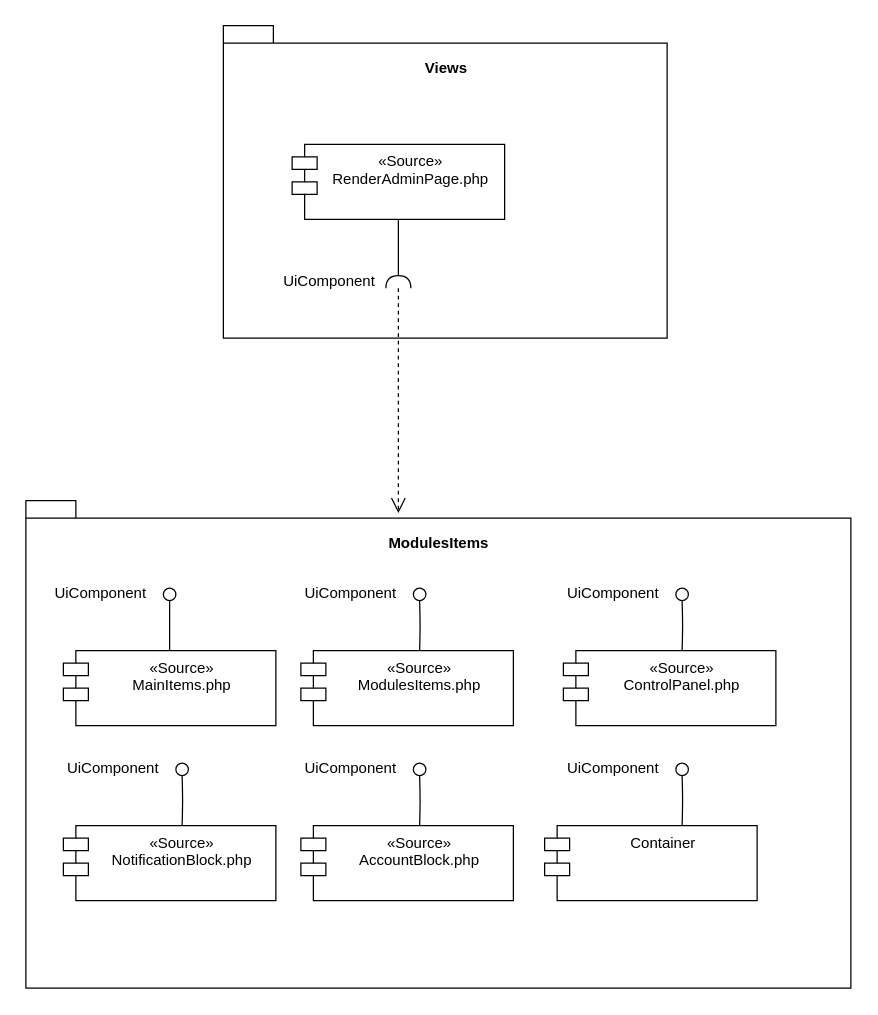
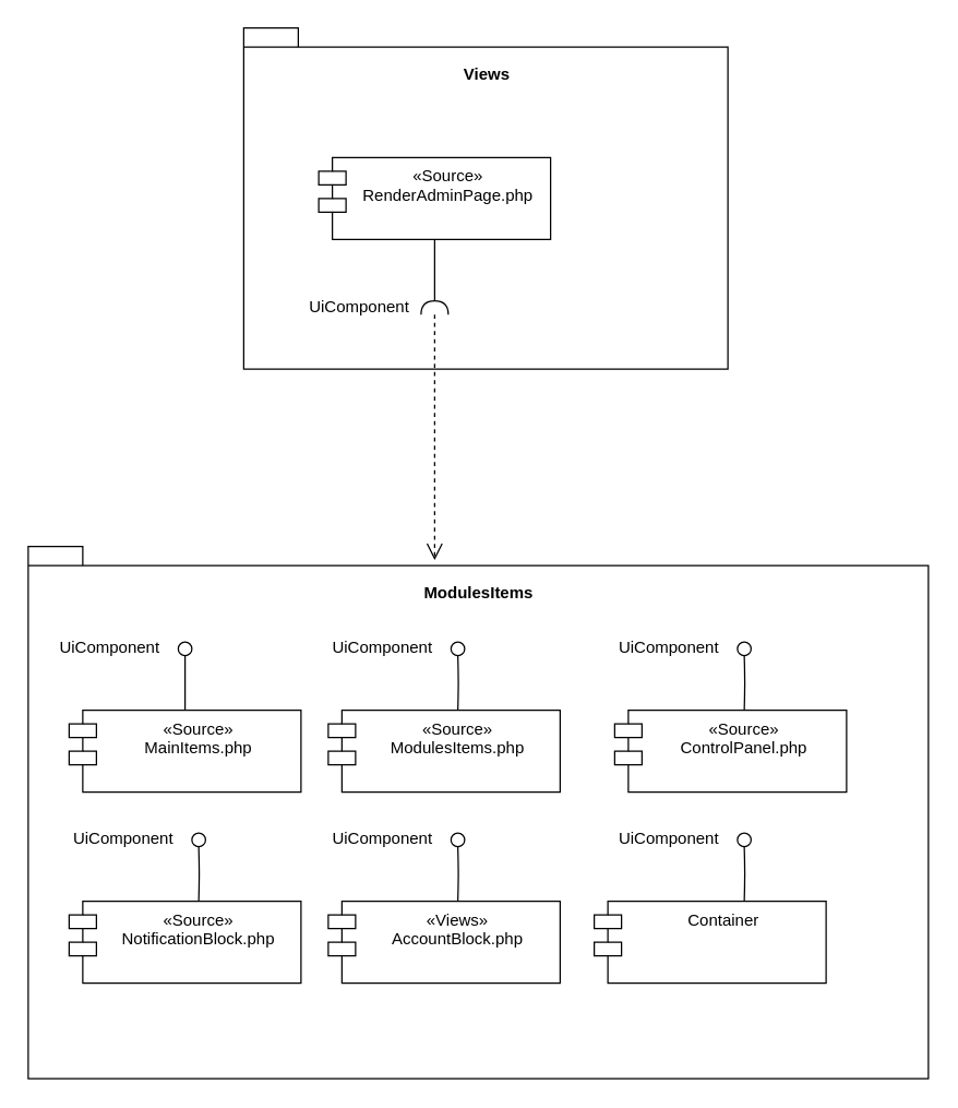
- <mxCell id="8" value="«Source»&#10;AccountBlock.php" style="shape=module;align=left;spacingLeft=20;align=center;verticalAlign=top;" vertex="1" parent="2"><mxGeometry x="220" y="260" width="170" height="60" as="geometry" /></mxCell>
+ <mxCell id="8" value="«Views»&#10;AccountBlock.php" style="shape=module;align=left;spacingLeft=20;align=center;verticalAlign=top;" vertex="1" parent="2"><mxGeometry x="220" y="260" width="170" height="60" as="geometry" /></mxCell>
